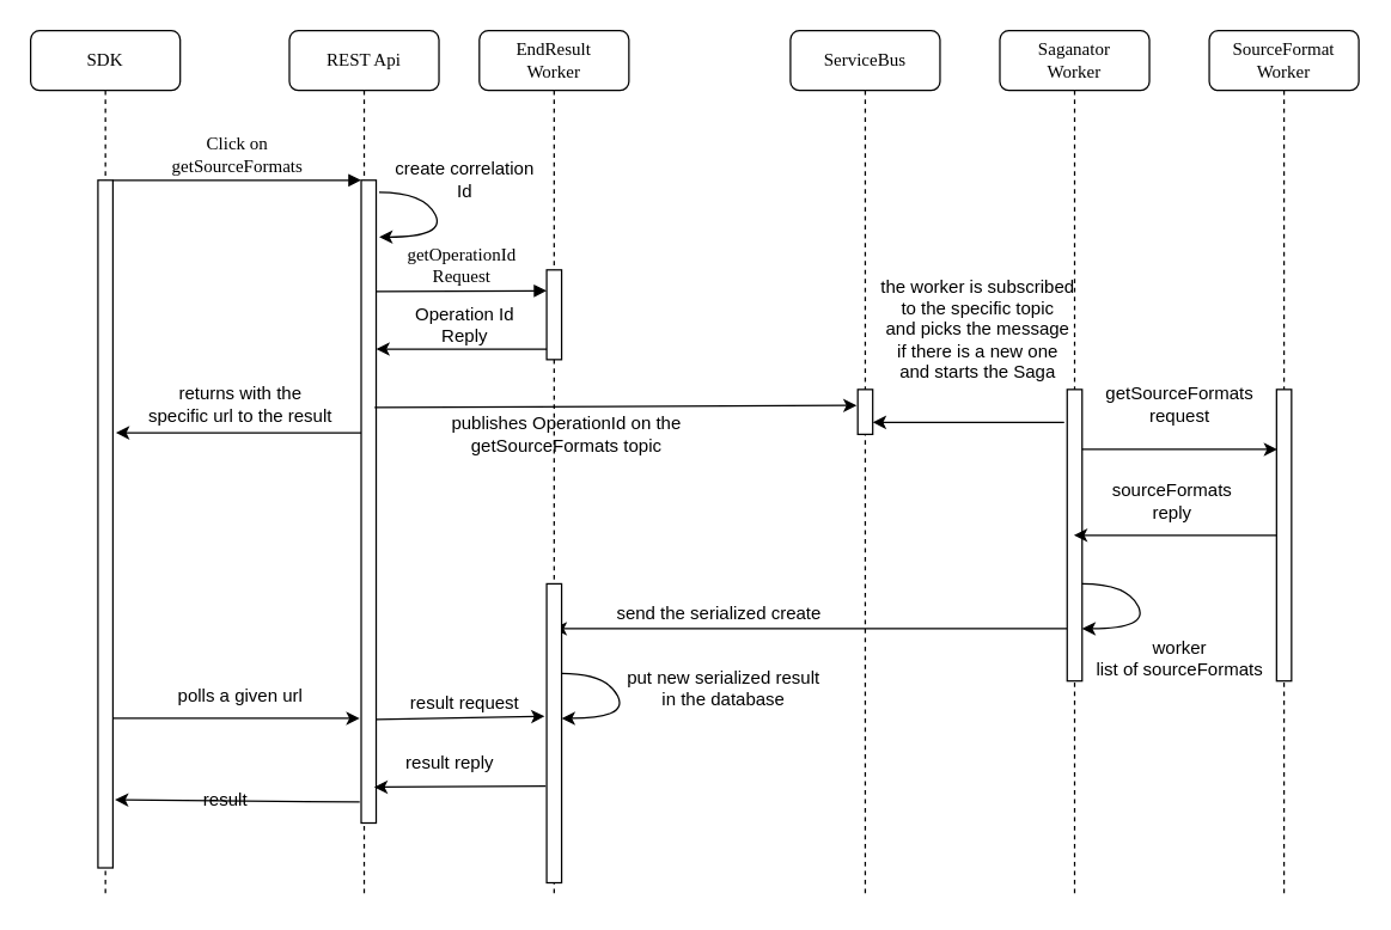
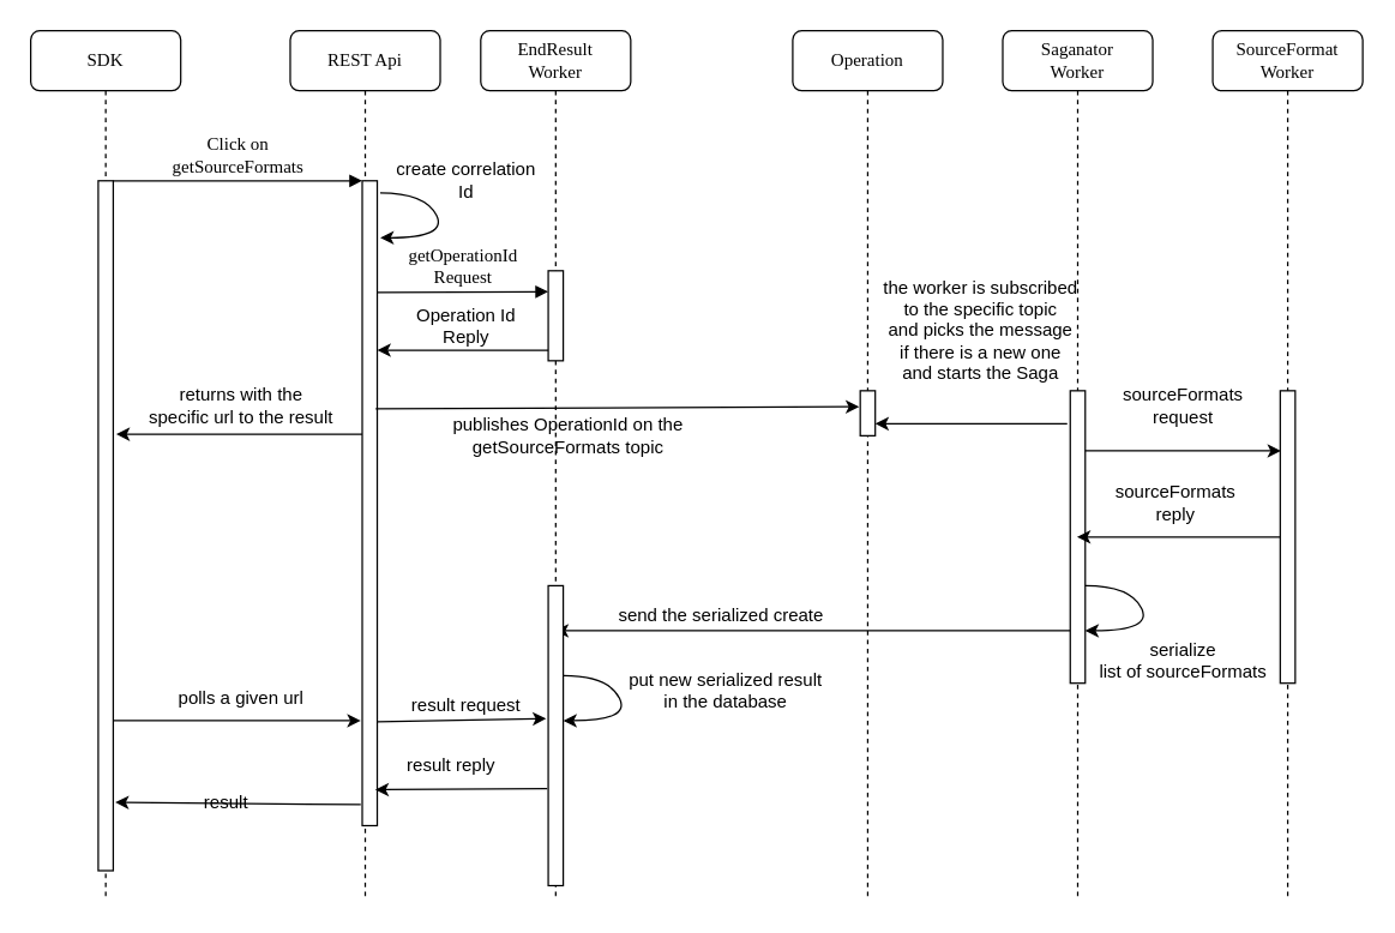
- <mxCell id="6" value="ServiceBus" style="shape=umlLifeline;perimeter=lifelinePerimeter;whiteSpace=wrap;html=1;container=1;collapsible=0;recursiveResize=0;outlineConnect=0;rounded=1;shadow=0;comic=0;labelBackgroundColor=none;strokeWidth=1;fontFamily=Verdana;fontSize=12;align=center;" parent="1" vertex="1"><mxGeometry x="528" y="20" width="100" height="580" as="geometry" /></mxCell>
+ <mxCell id="6" value="Operation" style="shape=umlLifeline;perimeter=lifelinePerimeter;whiteSpace=wrap;html=1;container=1;collapsible=0;recursiveResize=0;outlineConnect=0;rounded=1;shadow=0;comic=0;labelBackgroundColor=none;strokeWidth=1;fontFamily=Verdana;fontSize=12;align=center;" parent="1" vertex="1"><mxGeometry x="528" y="20" width="100" height="580" as="geometry" /></mxCell>
- <mxCell id="28" value="getSourceFormats&lt;br&gt;request" style="text;html=1;align=center;verticalAlign=middle;resizable=0;points=[];autosize=1;strokeColor=none;" parent="1" vertex="1"><mxGeometry x="733" y="255" width="110" height="30" as="geometry" /></mxCell>
+ <mxCell id="28" value="sourceFormats&lt;br&gt;request" style="text;html=1;align=center;verticalAlign=middle;resizable=0;points=[];autosize=1;strokeColor=none;" parent="1" vertex="1"><mxGeometry x="733" y="255" width="110" height="30" as="geometry" /></mxCell>
- <mxCell id="31" value="worker &lt;br&gt;list of sourceFormats" style="text;html=1;align=center;verticalAlign=middle;resizable=0;points=[];autosize=1;strokeColor=none;" parent="1" vertex="1"><mxGeometry x="723" y="425" width="130" height="30" as="geometry" /></mxCell>
+ <mxCell id="31" value="serialize &lt;br&gt;list of sourceFormats" style="text;html=1;align=center;verticalAlign=middle;resizable=0;points=[];autosize=1;strokeColor=none;" parent="1" vertex="1"><mxGeometry x="723" y="425" width="130" height="30" as="geometry" /></mxCell>
